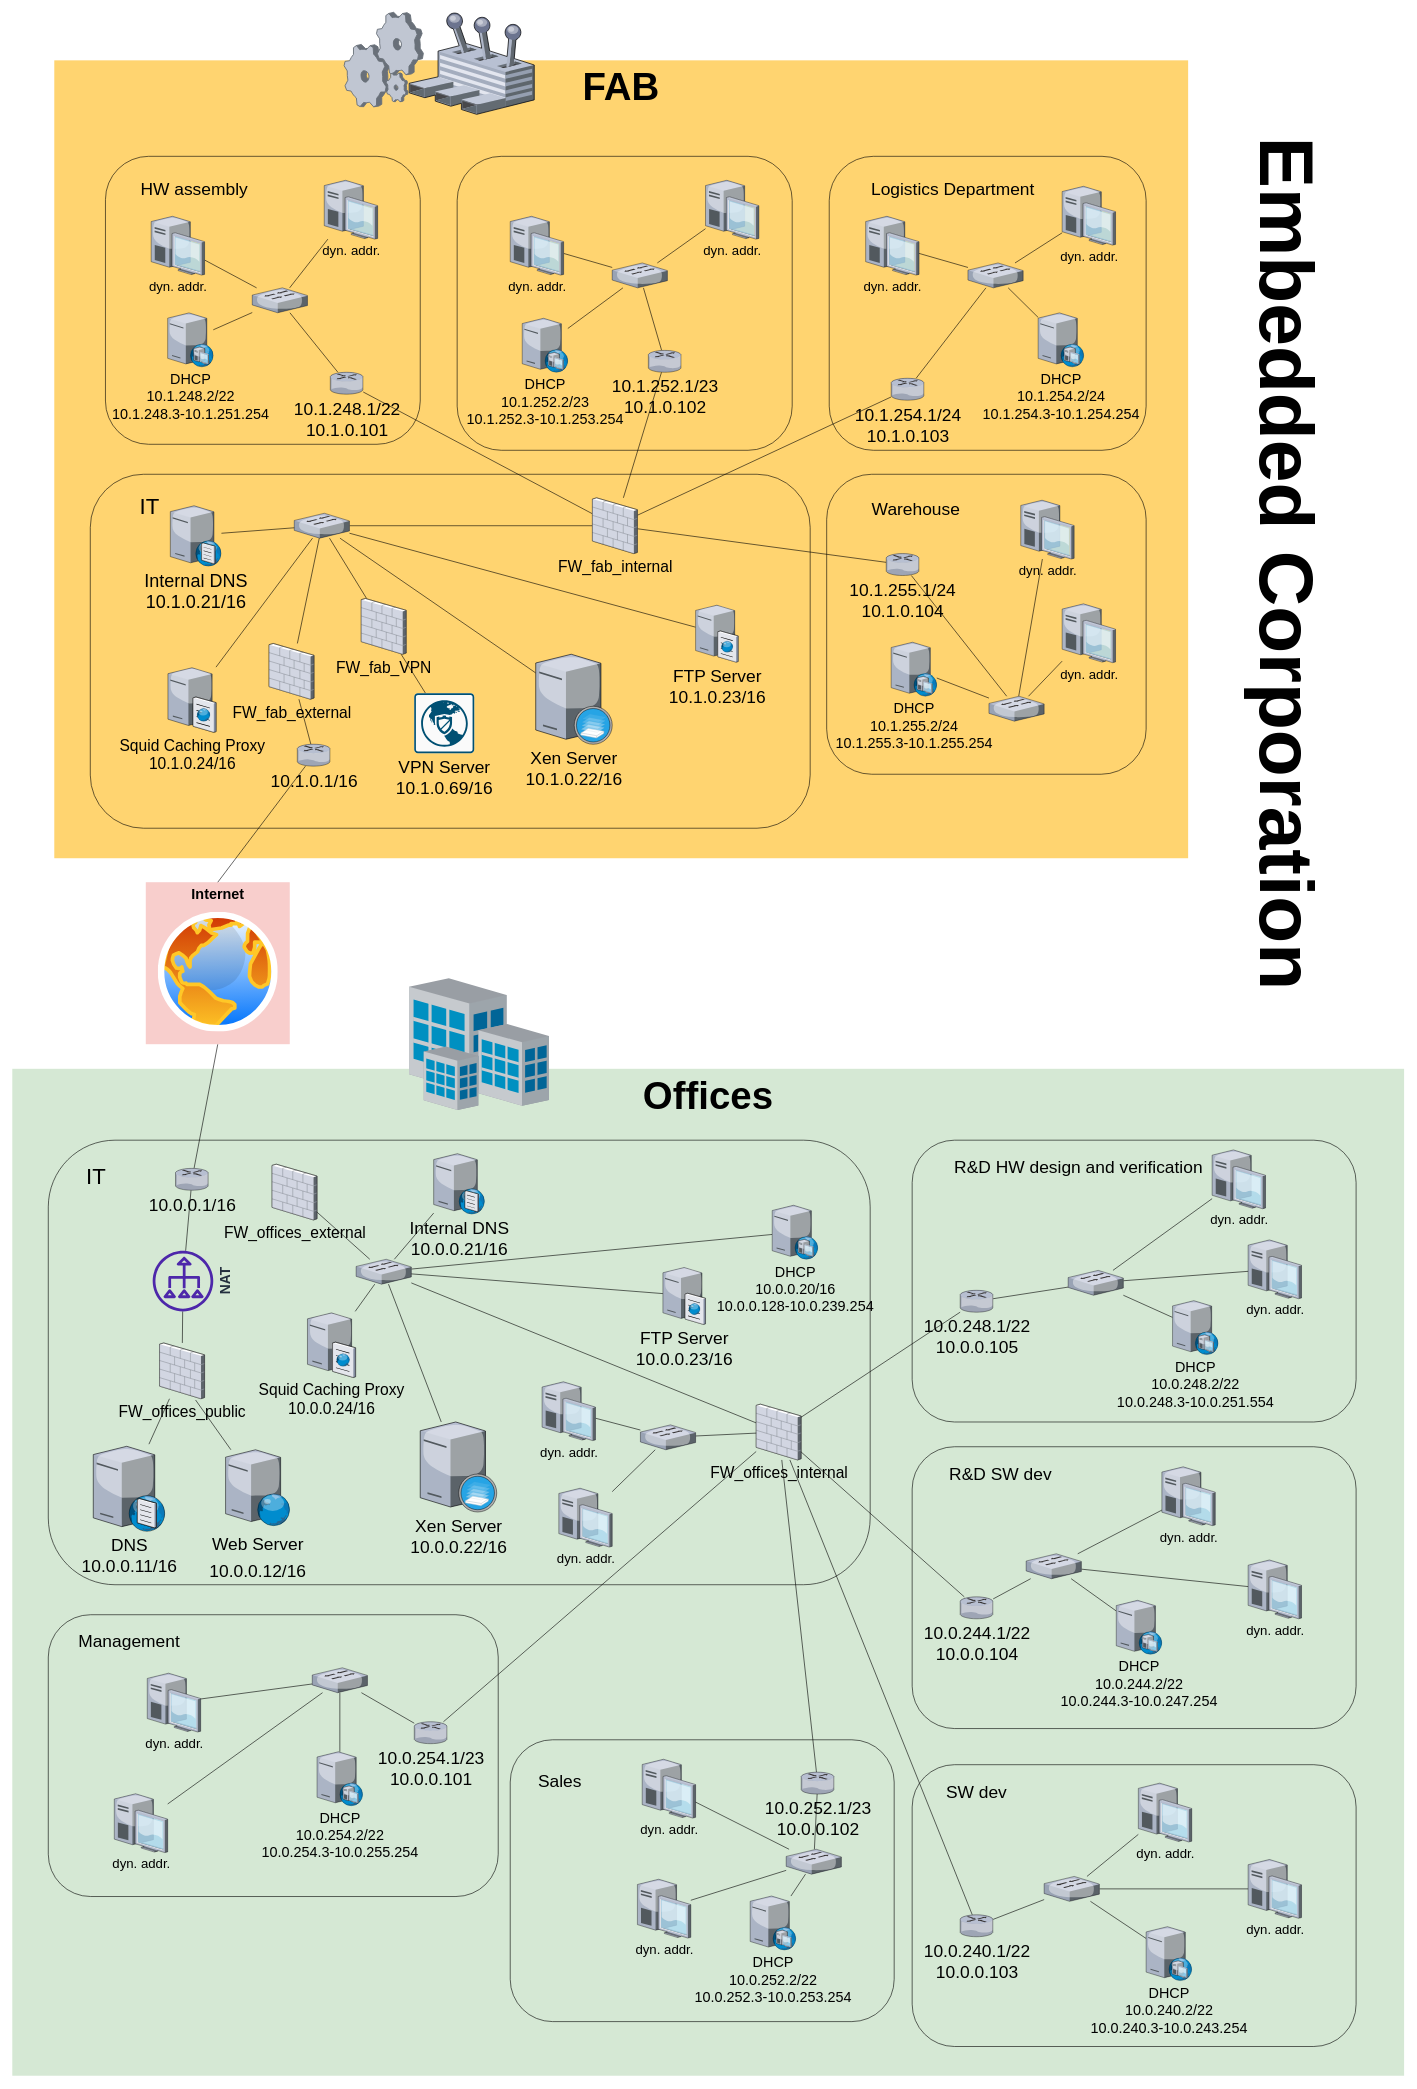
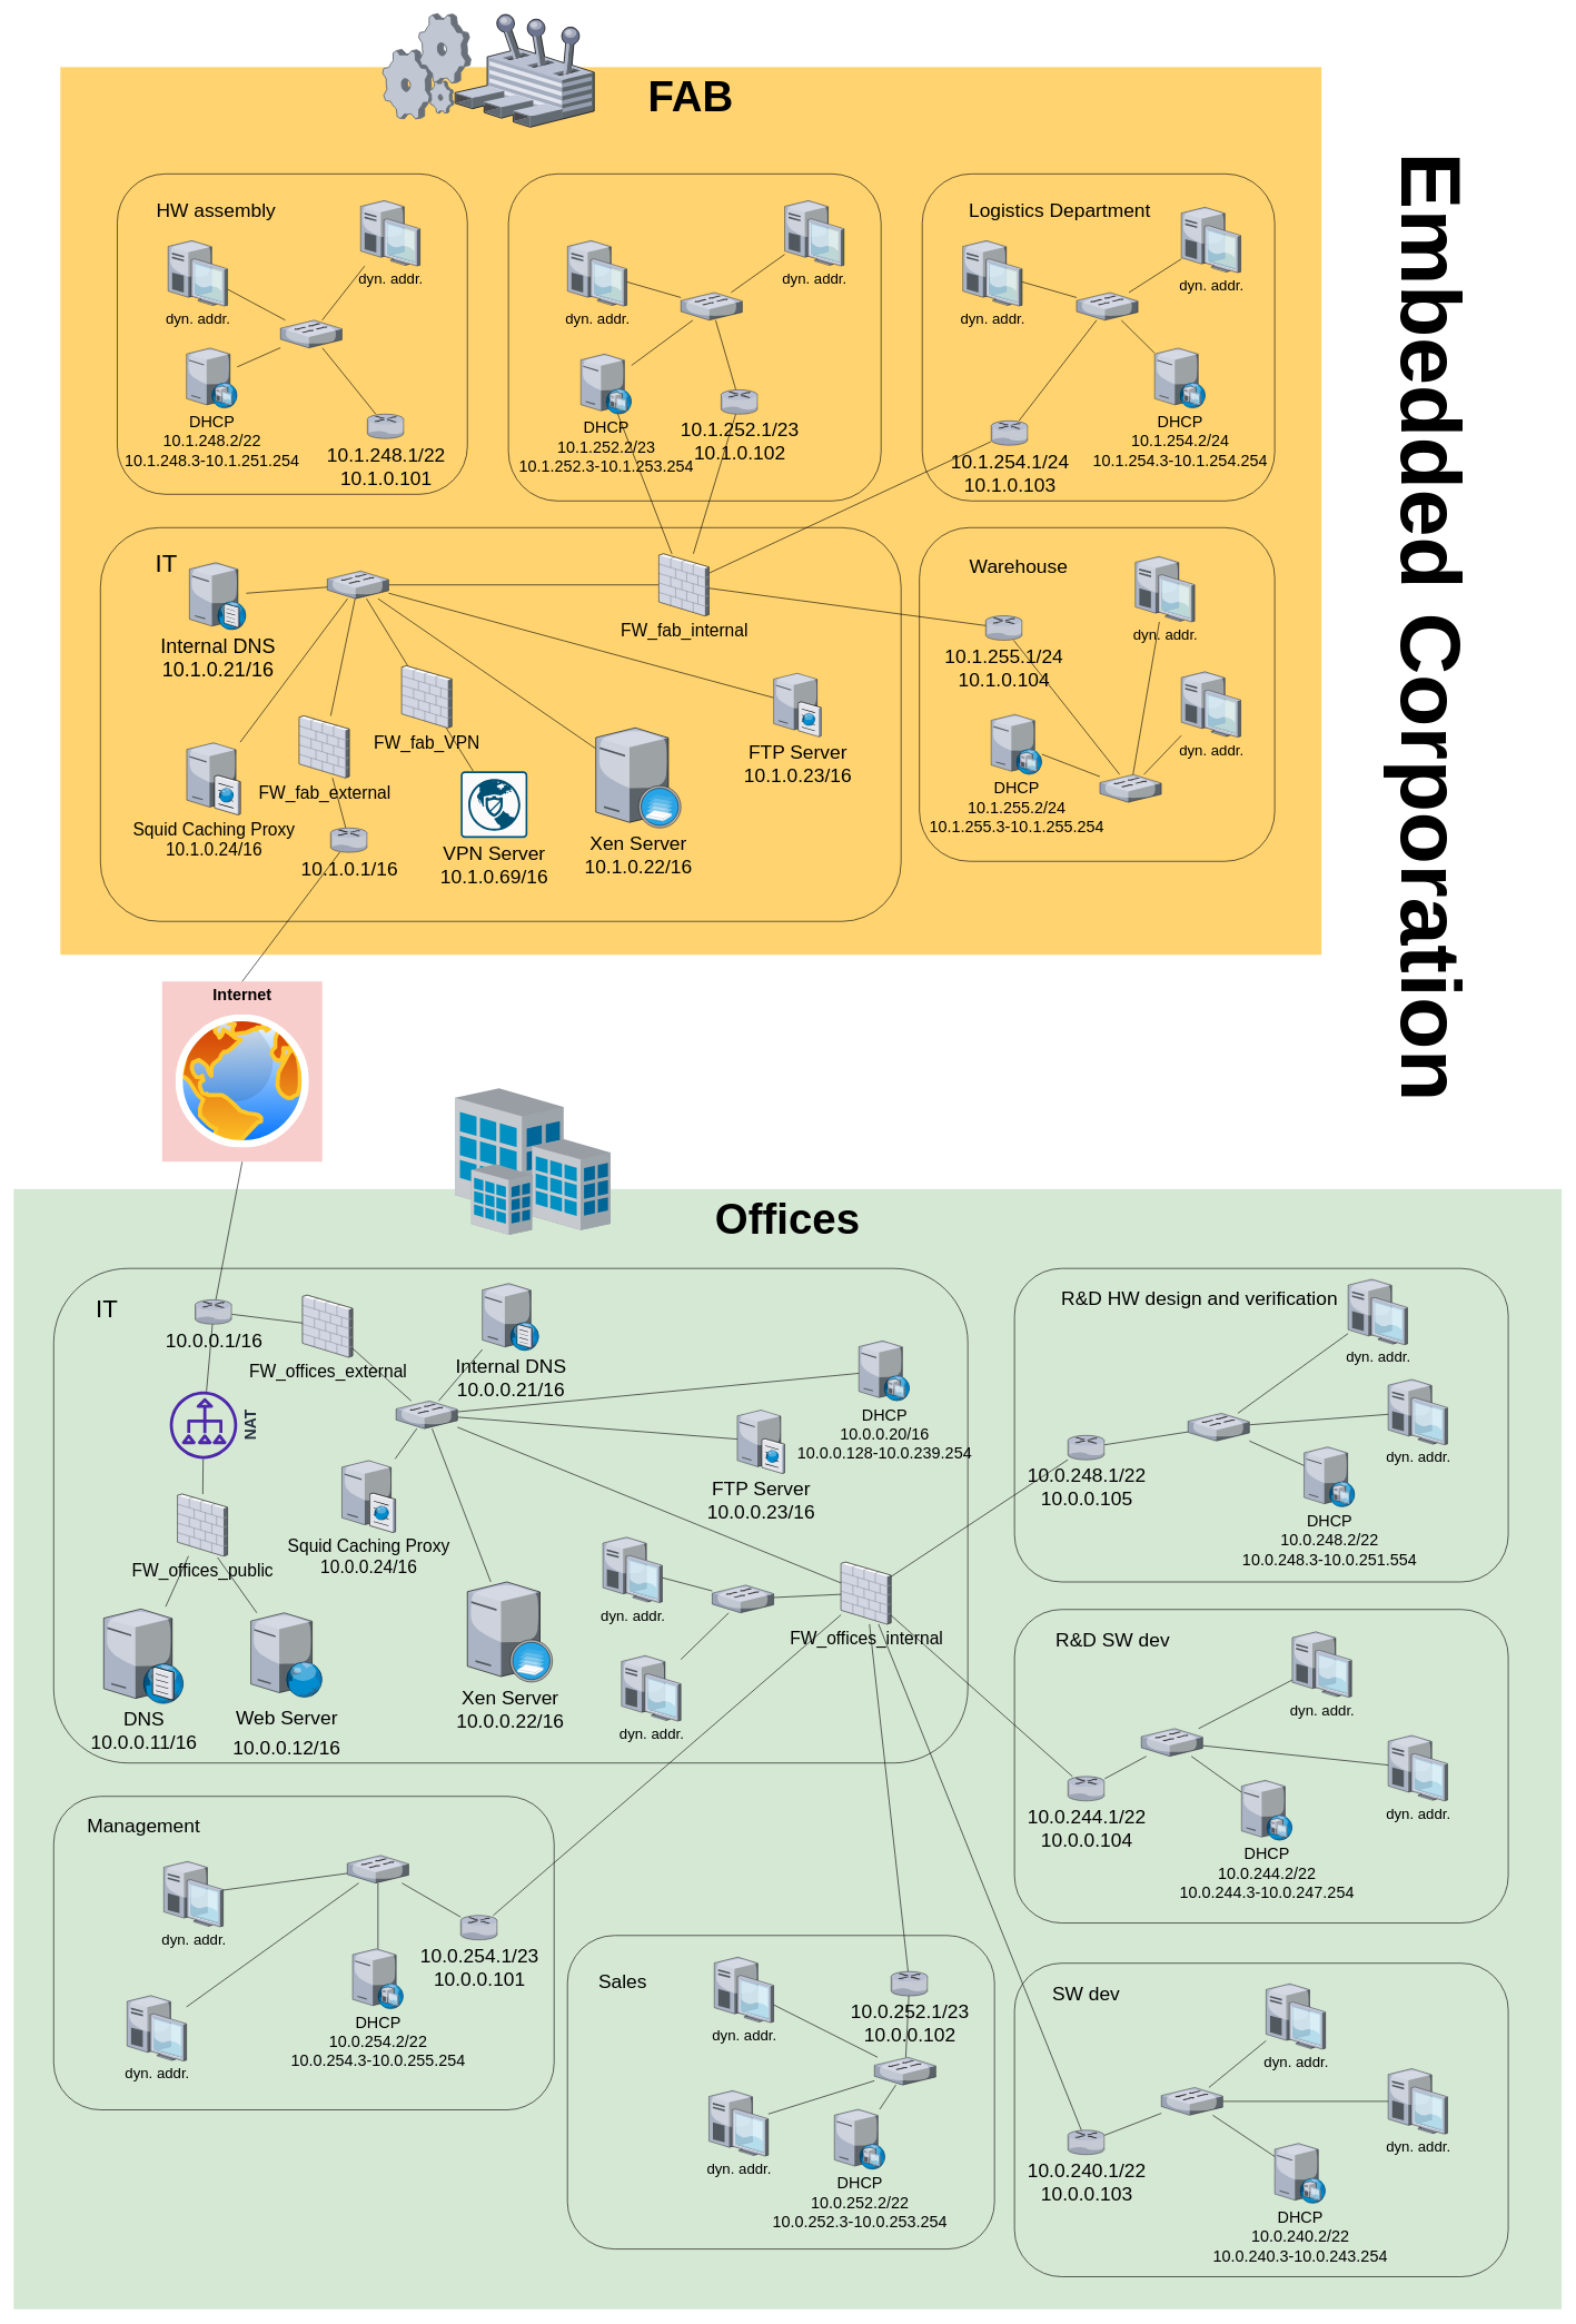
- <mxCell id="118" style="edgeStyle=none;rounded=0;orthogonalLoop=1;jettySize=auto;html=1;fontSize=24;endArrow=none;endFill=0;" parent="1" source="165" target="120" edge="1"><mxGeometry relative="1" as="geometry"><mxPoint x="1057.87" y="956.5" as="sourcePoint" /></mxGeometry></mxCell>
+ <mxCell id="118" style="edgeStyle=none;rounded=0;orthogonalLoop=1;jettySize=auto;html=1;fontSize=24;endArrow=none;endFill=0;" parent="1" source="165" target="156" edge="1"><mxGeometry relative="1" as="geometry"><mxPoint x="1057.87" y="956.5" as="sourcePoint" /></mxGeometry></mxCell>
+ <mxCell id="171" style="edgeStyle=none;rounded=0;orthogonalLoop=1;jettySize=auto;html=1;endArrow=none;endFill=0;" edge="1" parent="1" source="173" target="10"><mxGeometry relative="1" as="geometry" /></mxCell>
